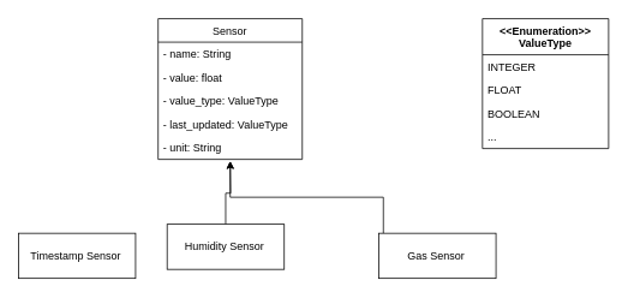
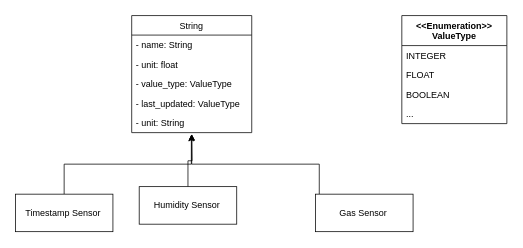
- <mxCell id="2" value="Sensor" style="swimlane;fontStyle=0;childLayout=stackLayout;horizontal=1;startSize=26;fillColor=none;horizontalStack=0;resizeParent=1;resizeParentMax=0;resizeLast=0;collapsible=1;marginBottom=0;" vertex="1" parent="1"><mxGeometry x="175" y="20" width="160" height="156" as="geometry" /></mxCell>
+ <mxCell id="2" value="String" style="swimlane;fontStyle=0;childLayout=stackLayout;horizontal=1;startSize=26;fillColor=none;horizontalStack=0;resizeParent=1;resizeParentMax=0;resizeLast=0;collapsible=1;marginBottom=0;" vertex="1" parent="1"><mxGeometry x="175" y="20" width="160" height="156" as="geometry" /></mxCell>
- <mxCell id="4" value="- value: float" style="text;strokeColor=none;fillColor=none;align=left;verticalAlign=top;spacingLeft=4;spacingRight=4;overflow=hidden;rotatable=0;points=[[0,0.5],[1,0.5]];portConstraint=eastwest;" vertex="1" parent="2"><mxGeometry y="52" width="160" height="26" as="geometry" /></mxCell>
+ <mxCell id="4" value="- unit: float" style="text;strokeColor=none;fillColor=none;align=left;verticalAlign=top;spacingLeft=4;spacingRight=4;overflow=hidden;rotatable=0;points=[[0,0.5],[1,0.5]];portConstraint=eastwest;" vertex="1" parent="2"><mxGeometry y="52" width="160" height="26" as="geometry" /></mxCell>
+ <mxCell id="8" value="" style="edgeStyle=orthogonalEdgeStyle;rounded=0;orthogonalLoop=1;jettySize=auto;html=1;entryX=0.497;entryY=1.118;entryDx=0;entryDy=0;entryPerimeter=0;" edge="1" parent="1" source="9" target="7"><mxGeometry relative="1" as="geometry"><mxPoint x="85" y="178" as="targetPoint" /><Array as="points"><mxPoint x="85" y="218" /><mxPoint x="255" y="218" /></Array></mxGeometry></mxCell>
